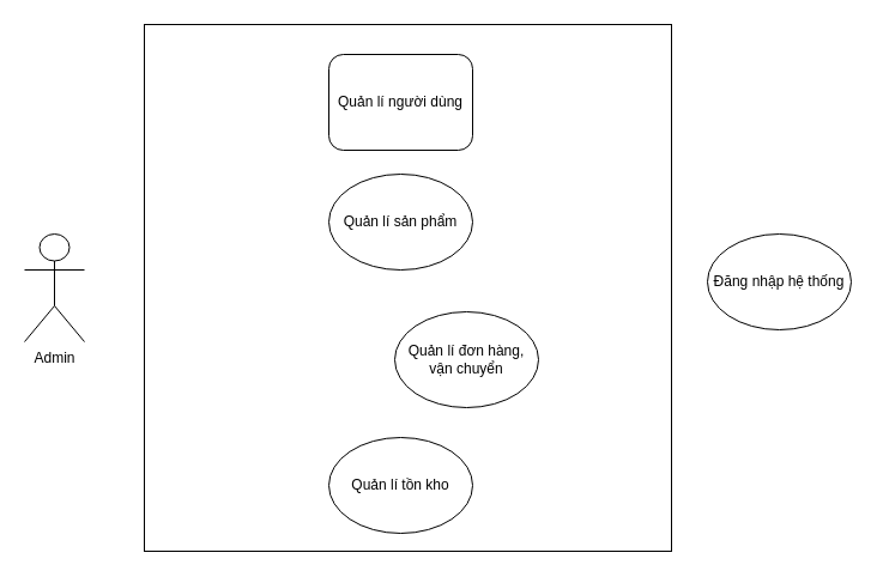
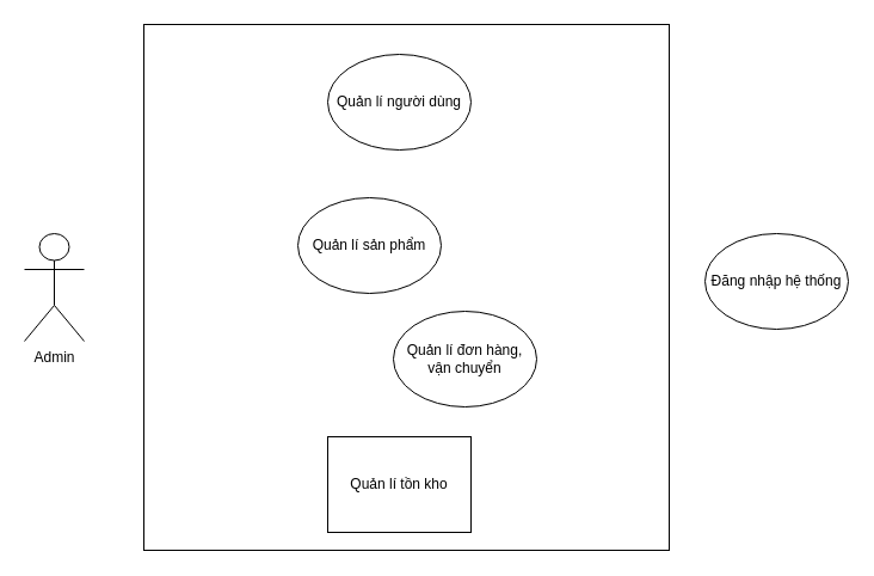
- <mxCell id="4" value="Quản lí người dùng" style="whiteSpace=wrap;html=1;rounded=1;" vertex="1" parent="1"><mxGeometry x="274" y="45" width="120" height="80" as="geometry" /></mxCell>
+ <mxCell id="4" value="Quản lí người dùng" style="ellipse;whiteSpace=wrap;html=1;" vertex="1" parent="1"><mxGeometry x="274" y="45" width="120" height="80" as="geometry" /></mxCell>
- <mxCell id="7" value="Quản lí sản phẩm" style="ellipse;whiteSpace=wrap;html=1;" vertex="1" parent="1"><mxGeometry x="274" y="145" width="120" height="80" as="geometry" /></mxCell>
+ <mxCell id="7" value="Quản lí sản phẩm" style="ellipse;whiteSpace=wrap;html=1;" vertex="1" parent="1"><mxGeometry x="249" y="165" width="120" height="80" as="geometry" /></mxCell>
- <mxCell id="6" value="Quản lí tồn kho" style="ellipse;whiteSpace=wrap;html=1;" vertex="1" parent="1"><mxGeometry x="274" y="365" width="120" height="80" as="geometry" /></mxCell>
+ <mxCell id="6" value="Quản lí tồn kho" style="whiteSpace=wrap;html=1;rounded=0;" vertex="1" parent="1"><mxGeometry x="274" y="365" width="120" height="80" as="geometry" /></mxCell>
